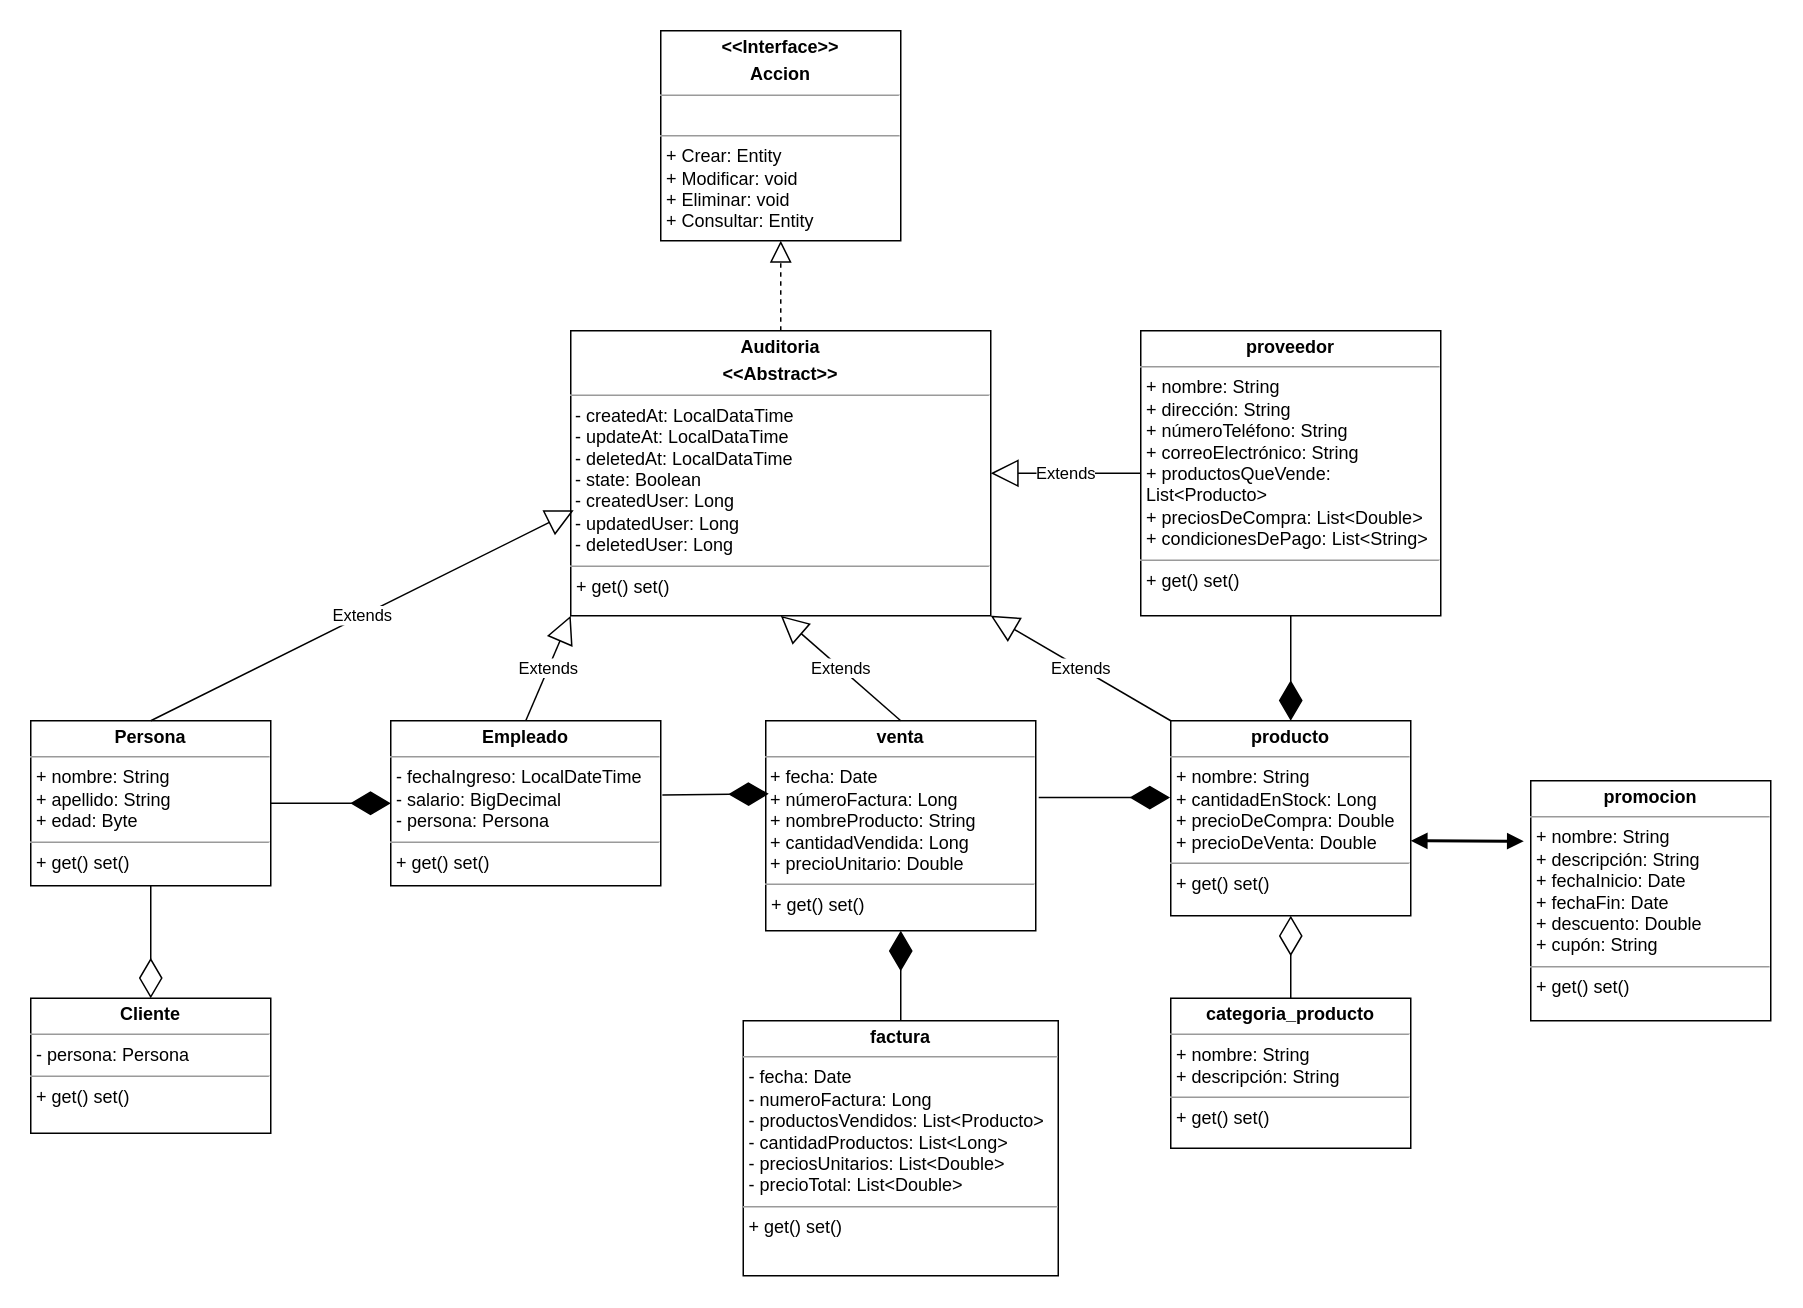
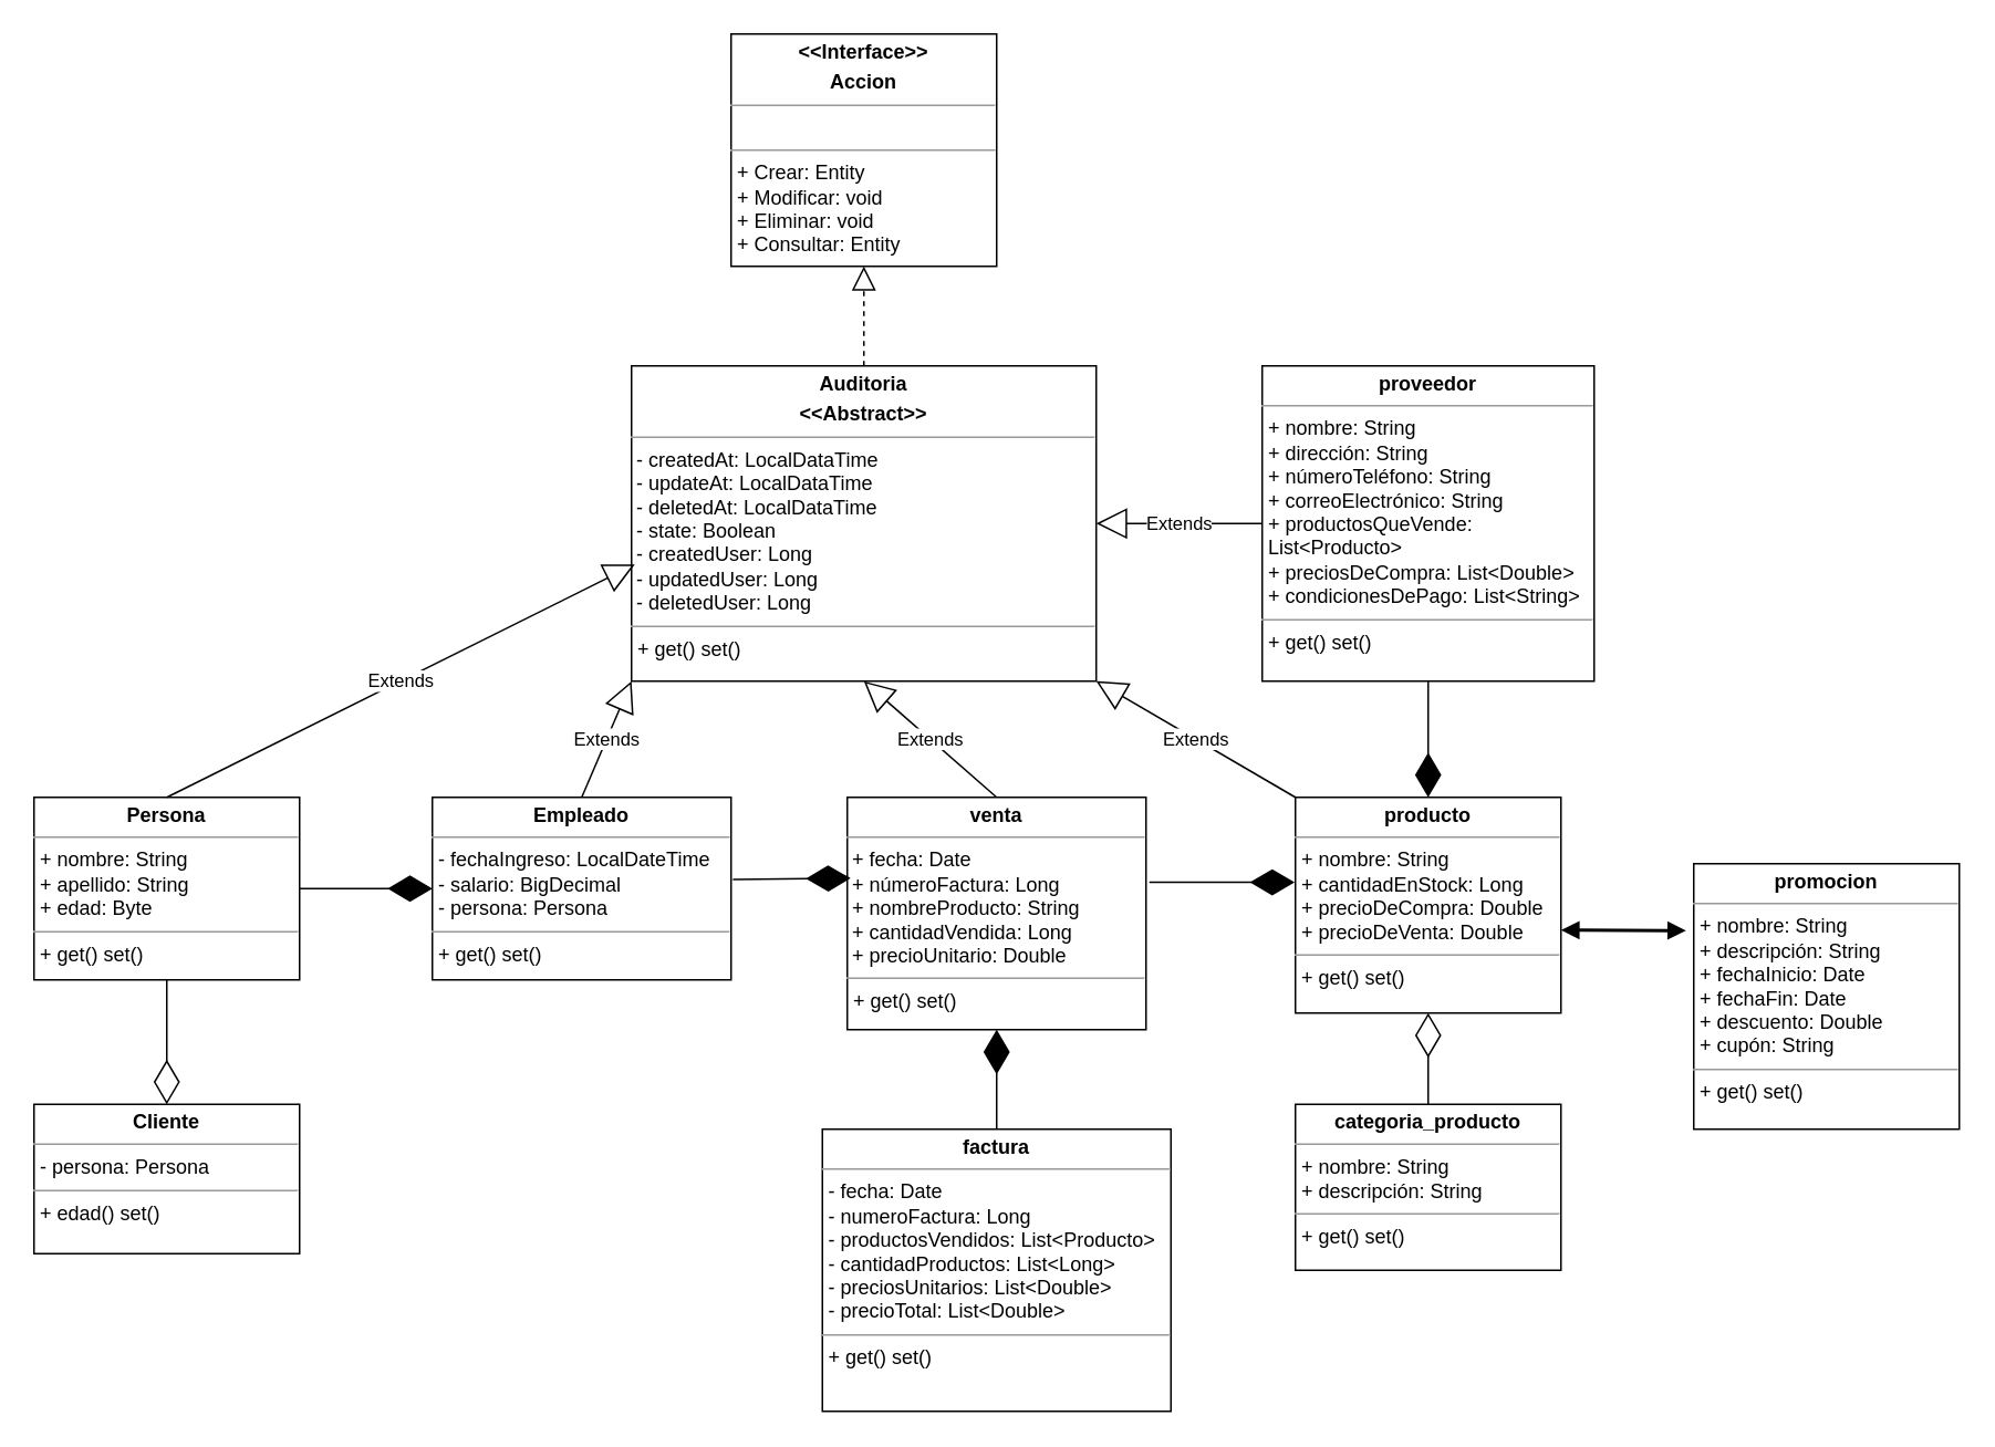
- <mxCell id="8" value="&lt;p style=&quot;margin:0px;margin-top:4px;text-align:center;&quot;&gt;&lt;b&gt;Cliente&lt;/b&gt;&lt;/p&gt;&lt;hr size=&quot;1&quot;&gt;&lt;p style=&quot;margin:0px;margin-left:4px;&quot;&gt;- persona: Persona&lt;/p&gt;&lt;hr size=&quot;1&quot;&gt;&lt;p style=&quot;margin:0px;margin-left:4px;&quot;&gt;+ get() set()&lt;br&gt;&lt;/p&gt;" style="verticalAlign=top;align=left;overflow=fill;fontSize=12;fontFamily=Helvetica;html=1;whiteSpace=wrap;" parent="1" vertex="1"><mxGeometry x="20" y="665" width="160" height="90" as="geometry" /></mxCell>
+ <mxCell id="8" value="&lt;p style=&quot;margin:0px;margin-top:4px;text-align:center;&quot;&gt;&lt;b&gt;Cliente&lt;/b&gt;&lt;/p&gt;&lt;hr size=&quot;1&quot;&gt;&lt;p style=&quot;margin:0px;margin-left:4px;&quot;&gt;- persona: Persona&lt;/p&gt;&lt;hr size=&quot;1&quot;&gt;&lt;p style=&quot;margin:0px;margin-left:4px;&quot;&gt;+ edad() set()&lt;br&gt;&lt;/p&gt;" style="verticalAlign=top;align=left;overflow=fill;fontSize=12;fontFamily=Helvetica;html=1;whiteSpace=wrap;" parent="1" vertex="1"><mxGeometry x="20" y="665" width="160" height="90" as="geometry" /></mxCell>
